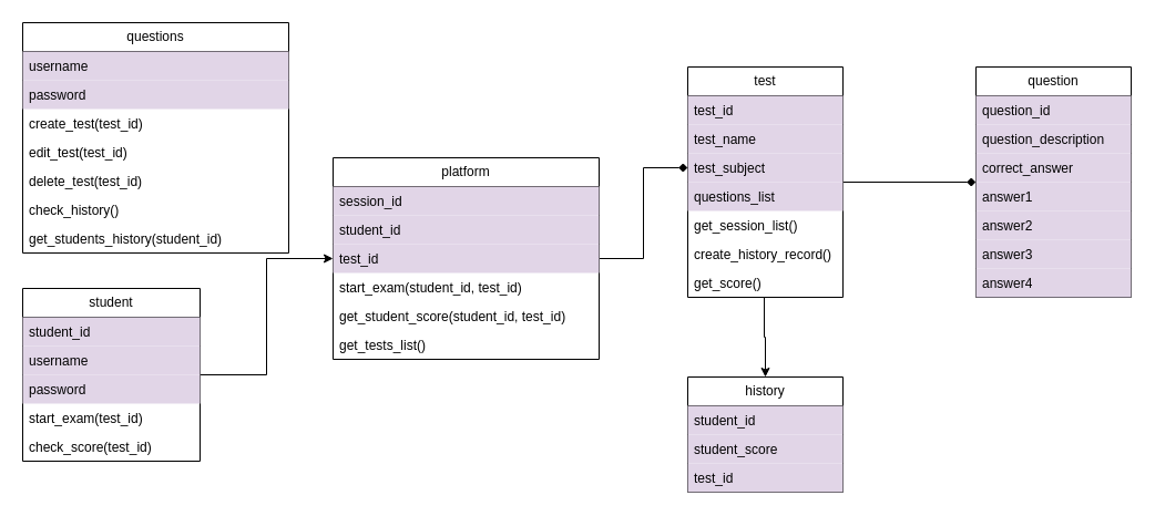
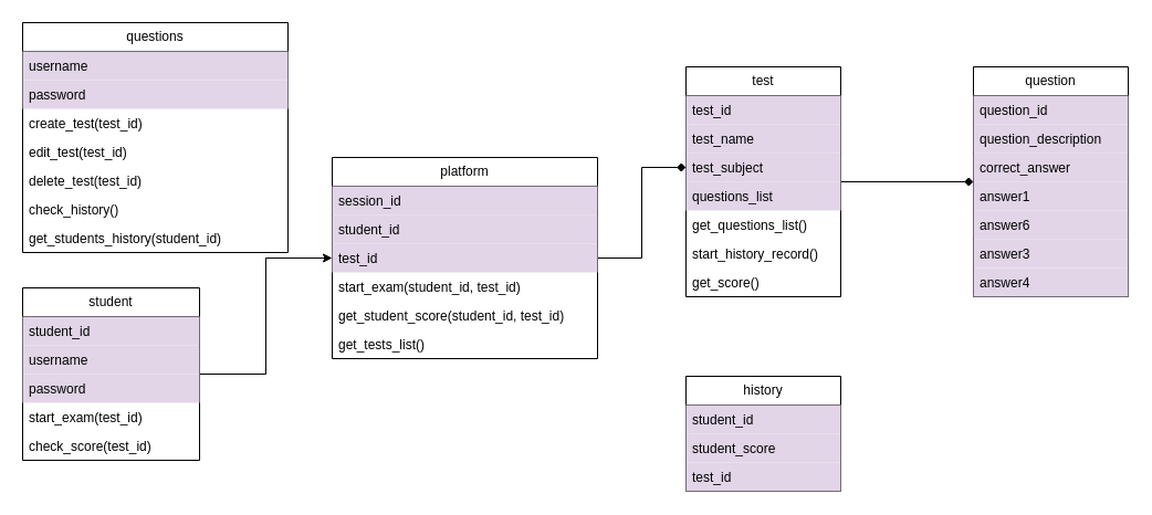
- <mxCell id="17" value="get_session_list()" style="text;strokeColor=none;fillColor=none;align=left;verticalAlign=top;spacingLeft=4;spacingRight=4;overflow=hidden;rotatable=0;points=[[0,0.5],[1,0.5]];portConstraint=eastwest;whiteSpace=wrap;html=1;" vertex="1" parent="12"><mxGeometry y="130" width="140" height="26" as="geometry" /></mxCell>
+ <mxCell id="17" value="get_questions_list()" style="text;strokeColor=none;fillColor=none;align=left;verticalAlign=top;spacingLeft=4;spacingRight=4;overflow=hidden;rotatable=0;points=[[0,0.5],[1,0.5]];portConstraint=eastwest;whiteSpace=wrap;html=1;" vertex="1" parent="12"><mxGeometry y="130" width="140" height="26" as="geometry" /></mxCell>
- <mxCell id="44" value="answer2" style="text;strokeColor=none;fillColor=#E1D5E7;align=left;verticalAlign=top;spacingLeft=4;spacingRight=4;overflow=hidden;rotatable=0;points=[[0,0.5],[1,0.5]];portConstraint=eastwest;whiteSpace=wrap;html=1;" vertex="1" parent="39"><mxGeometry y="130" width="140" height="26" as="geometry" /></mxCell>
+ <mxCell id="44" value="answer6" style="text;strokeColor=none;fillColor=#E1D5E7;align=left;verticalAlign=top;spacingLeft=4;spacingRight=4;overflow=hidden;rotatable=0;points=[[0,0.5],[1,0.5]];portConstraint=eastwest;whiteSpace=wrap;html=1;" vertex="1" parent="39"><mxGeometry y="130" width="140" height="26" as="geometry" /></mxCell>
- <mxCell id="18" value="create_history_record()" style="text;strokeColor=none;fillColor=none;align=left;verticalAlign=top;spacingLeft=4;spacingRight=4;overflow=hidden;rotatable=0;points=[[0,0.5],[1,0.5]];portConstraint=eastwest;whiteSpace=wrap;html=1;" vertex="1" parent="12"><mxGeometry y="156" width="140" height="26" as="geometry" /></mxCell>
+ <mxCell id="18" value="start_history_record()" style="text;strokeColor=none;fillColor=none;align=left;verticalAlign=top;spacingLeft=4;spacingRight=4;overflow=hidden;rotatable=0;points=[[0,0.5],[1,0.5]];portConstraint=eastwest;whiteSpace=wrap;html=1;" vertex="1" parent="12"><mxGeometry y="156" width="140" height="26" as="geometry" /></mxCell>
- <mxCell id="11" style="edgeStyle=orthogonalEdgeStyle;rounded=0;orthogonalLoop=1;jettySize=auto;html=1;exitX=0.493;exitY=1;exitDx=0;exitDy=0;exitPerimeter=0;" edge="1" parent="1" source="19" target="35"><mxGeometry relative="1" as="geometry"><mxPoint x="550" y="10" as="sourcePoint" /></mxGeometry></mxCell>
